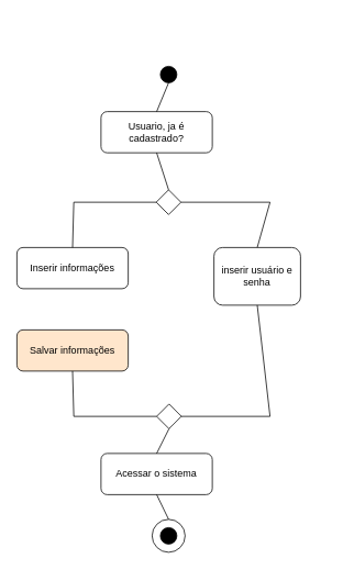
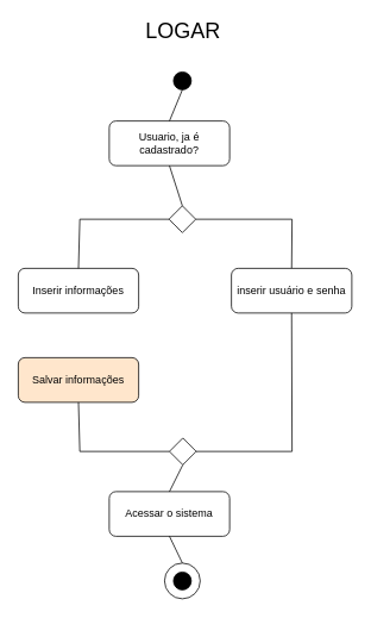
+ <mxCell id="20" value="&lt;font style=&quot;font-size: 24px;&quot;&gt;LOGAR&lt;/font&gt;" style="text;html=1;align=center;verticalAlign=middle;whiteSpace=wrap;rounded=0;" vertex="1" parent="1"><mxGeometry x="174.5" y="20" width="60" height="30" as="geometry" /></mxCell>
- <mxCell id="8" value="inserir usuário e senha" style="rounded=1;whiteSpace=wrap;html=1;" vertex="1" parent="1"><mxGeometry x="259" y="300" width="105" height="70" as="geometry" /></mxCell>
+ <mxCell id="8" value="inserir usuário e senha" style="rounded=1;whiteSpace=wrap;html=1;" vertex="1" parent="1"><mxGeometry x="259" y="300" width="135" height="50" as="geometry" /></mxCell>
